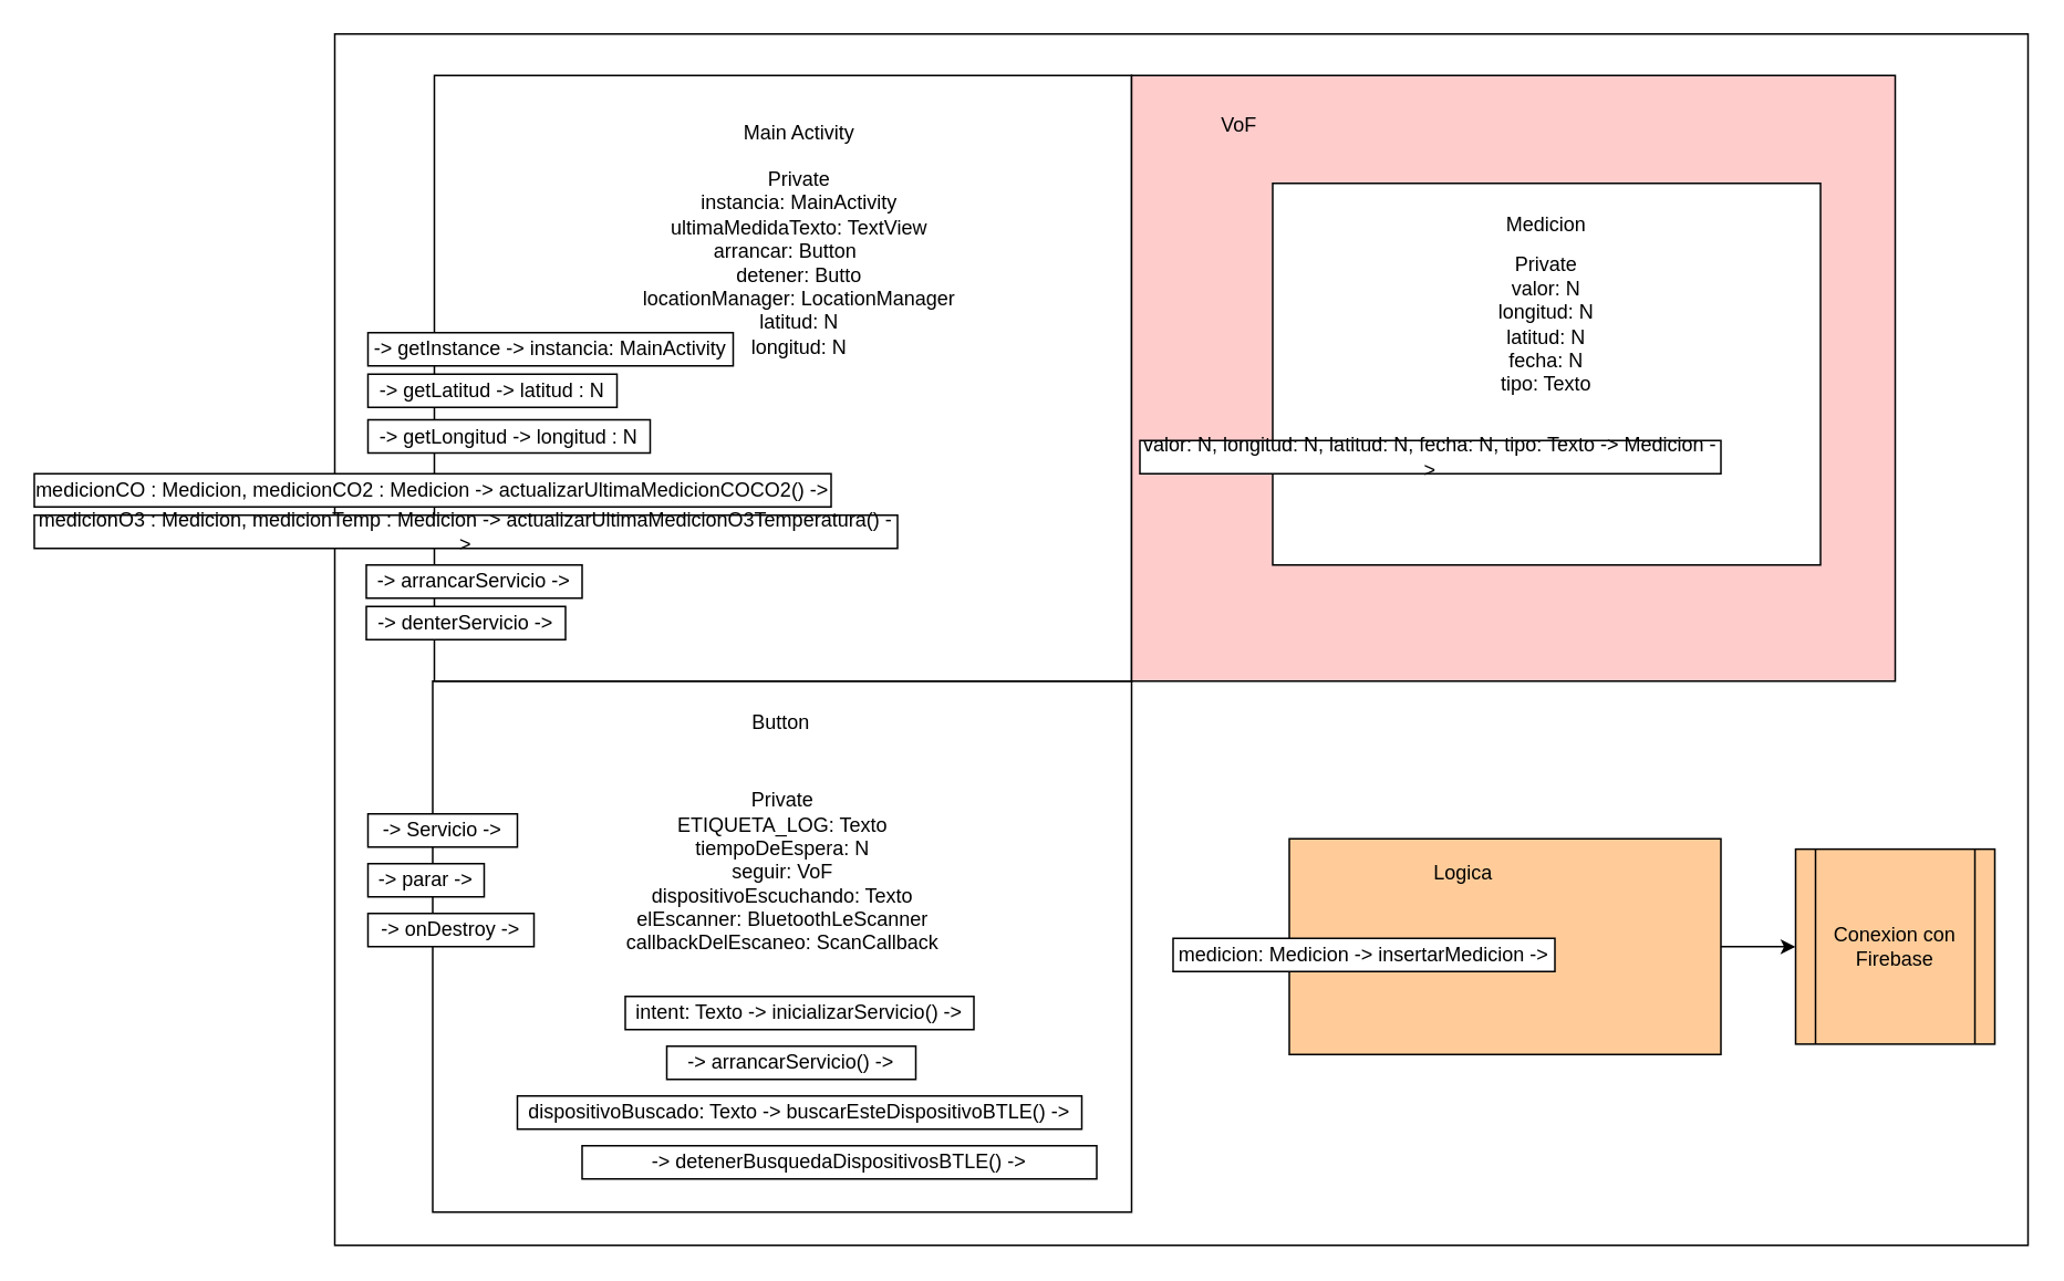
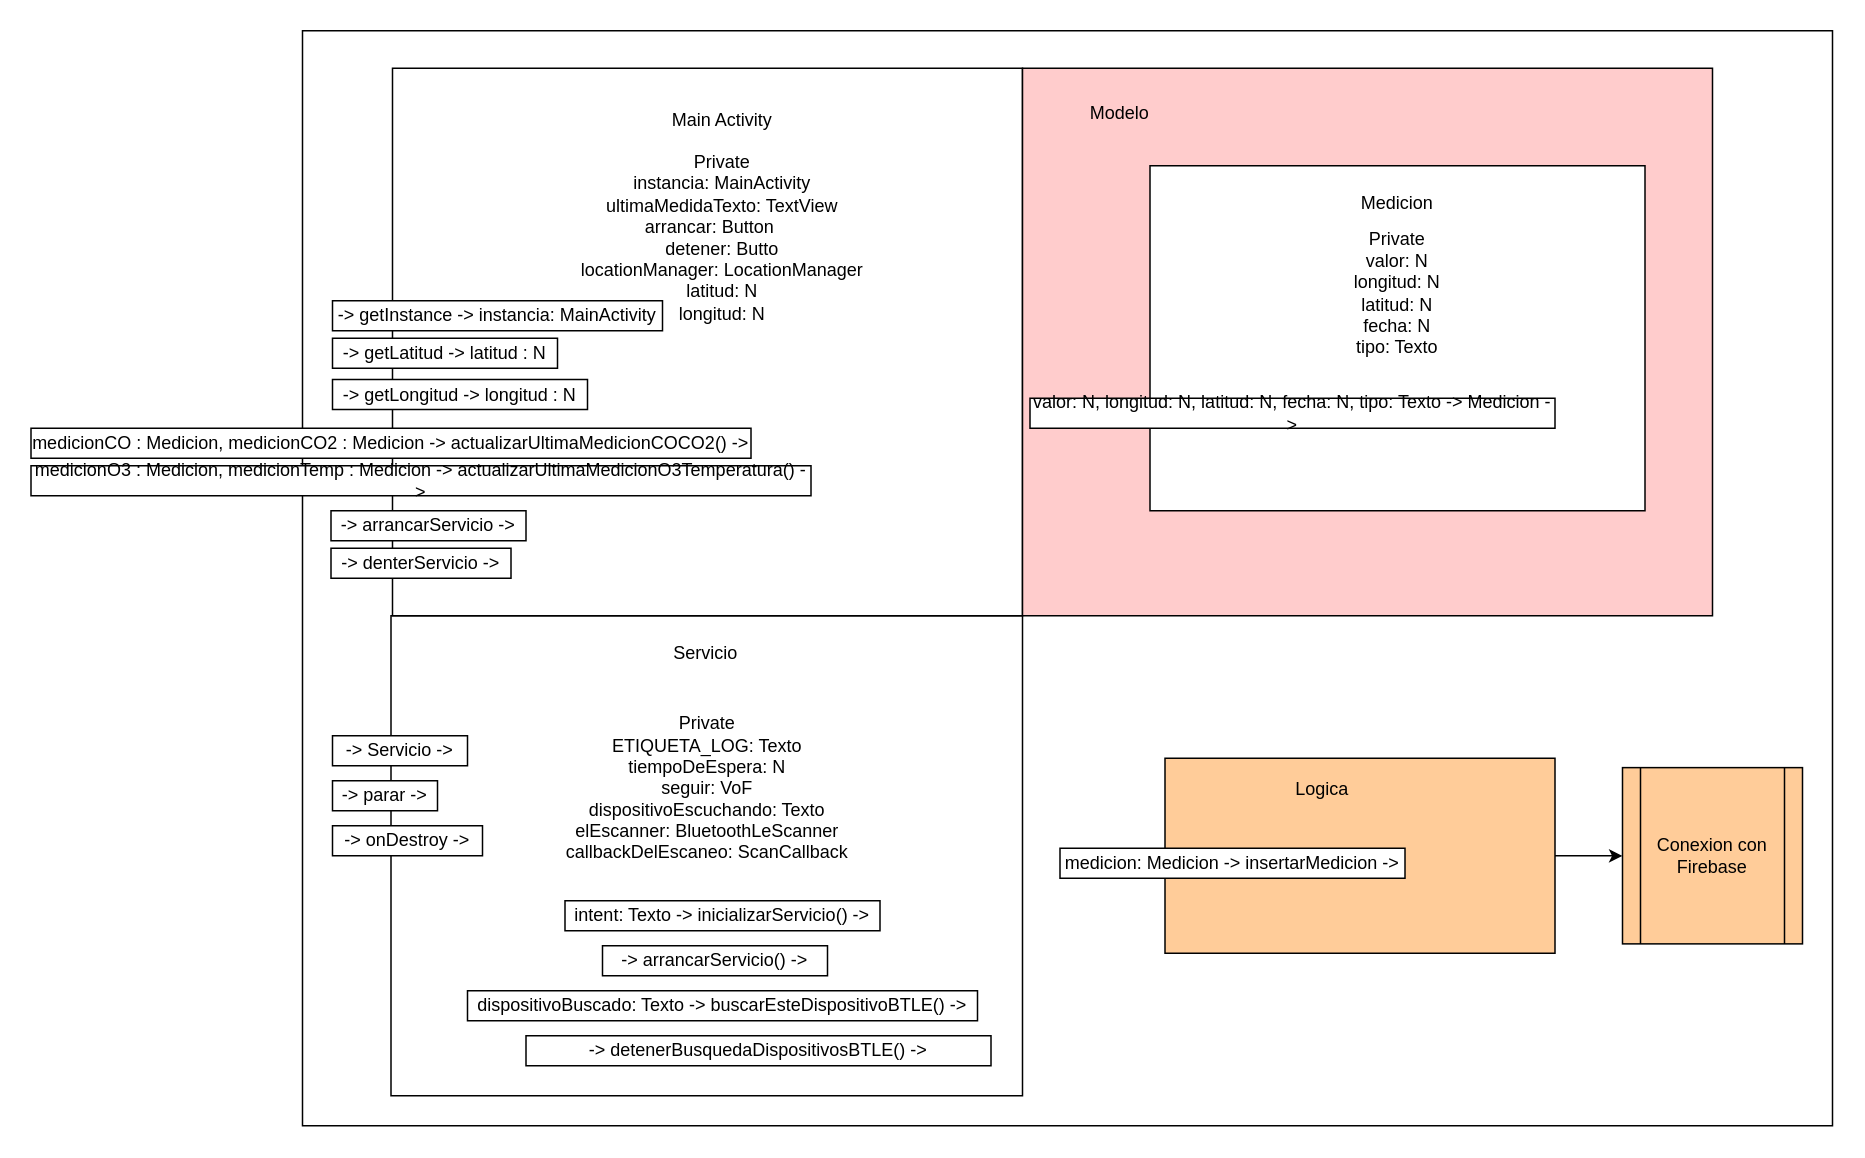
- <mxCell id="10" value="VoF" style="text;html=1;strokeColor=none;fillColor=none;align=center;verticalAlign=middle;whiteSpace=wrap;rounded=0;" parent="1" vertex="1"><mxGeometry x="706" y="60" width="80" height="30" as="geometry" /></mxCell>
+ <mxCell id="10" value="Modelo" style="text;html=1;strokeColor=none;fillColor=none;align=center;verticalAlign=middle;whiteSpace=wrap;rounded=0;" parent="1" vertex="1"><mxGeometry x="706" y="60" width="80" height="30" as="geometry" /></mxCell>
- <mxCell id="4" value="Button" style="text;html=1;strokeColor=none;fillColor=none;align=center;verticalAlign=middle;whiteSpace=wrap;rounded=0;" parent="1" vertex="1"><mxGeometry x="440" y="420" width="60" height="30" as="geometry" /></mxCell>
+ <mxCell id="4" value="Servicio" style="text;html=1;strokeColor=none;fillColor=none;align=center;verticalAlign=middle;whiteSpace=wrap;rounded=0;" parent="1" vertex="1"><mxGeometry x="440" y="420" width="60" height="30" as="geometry" /></mxCell>
